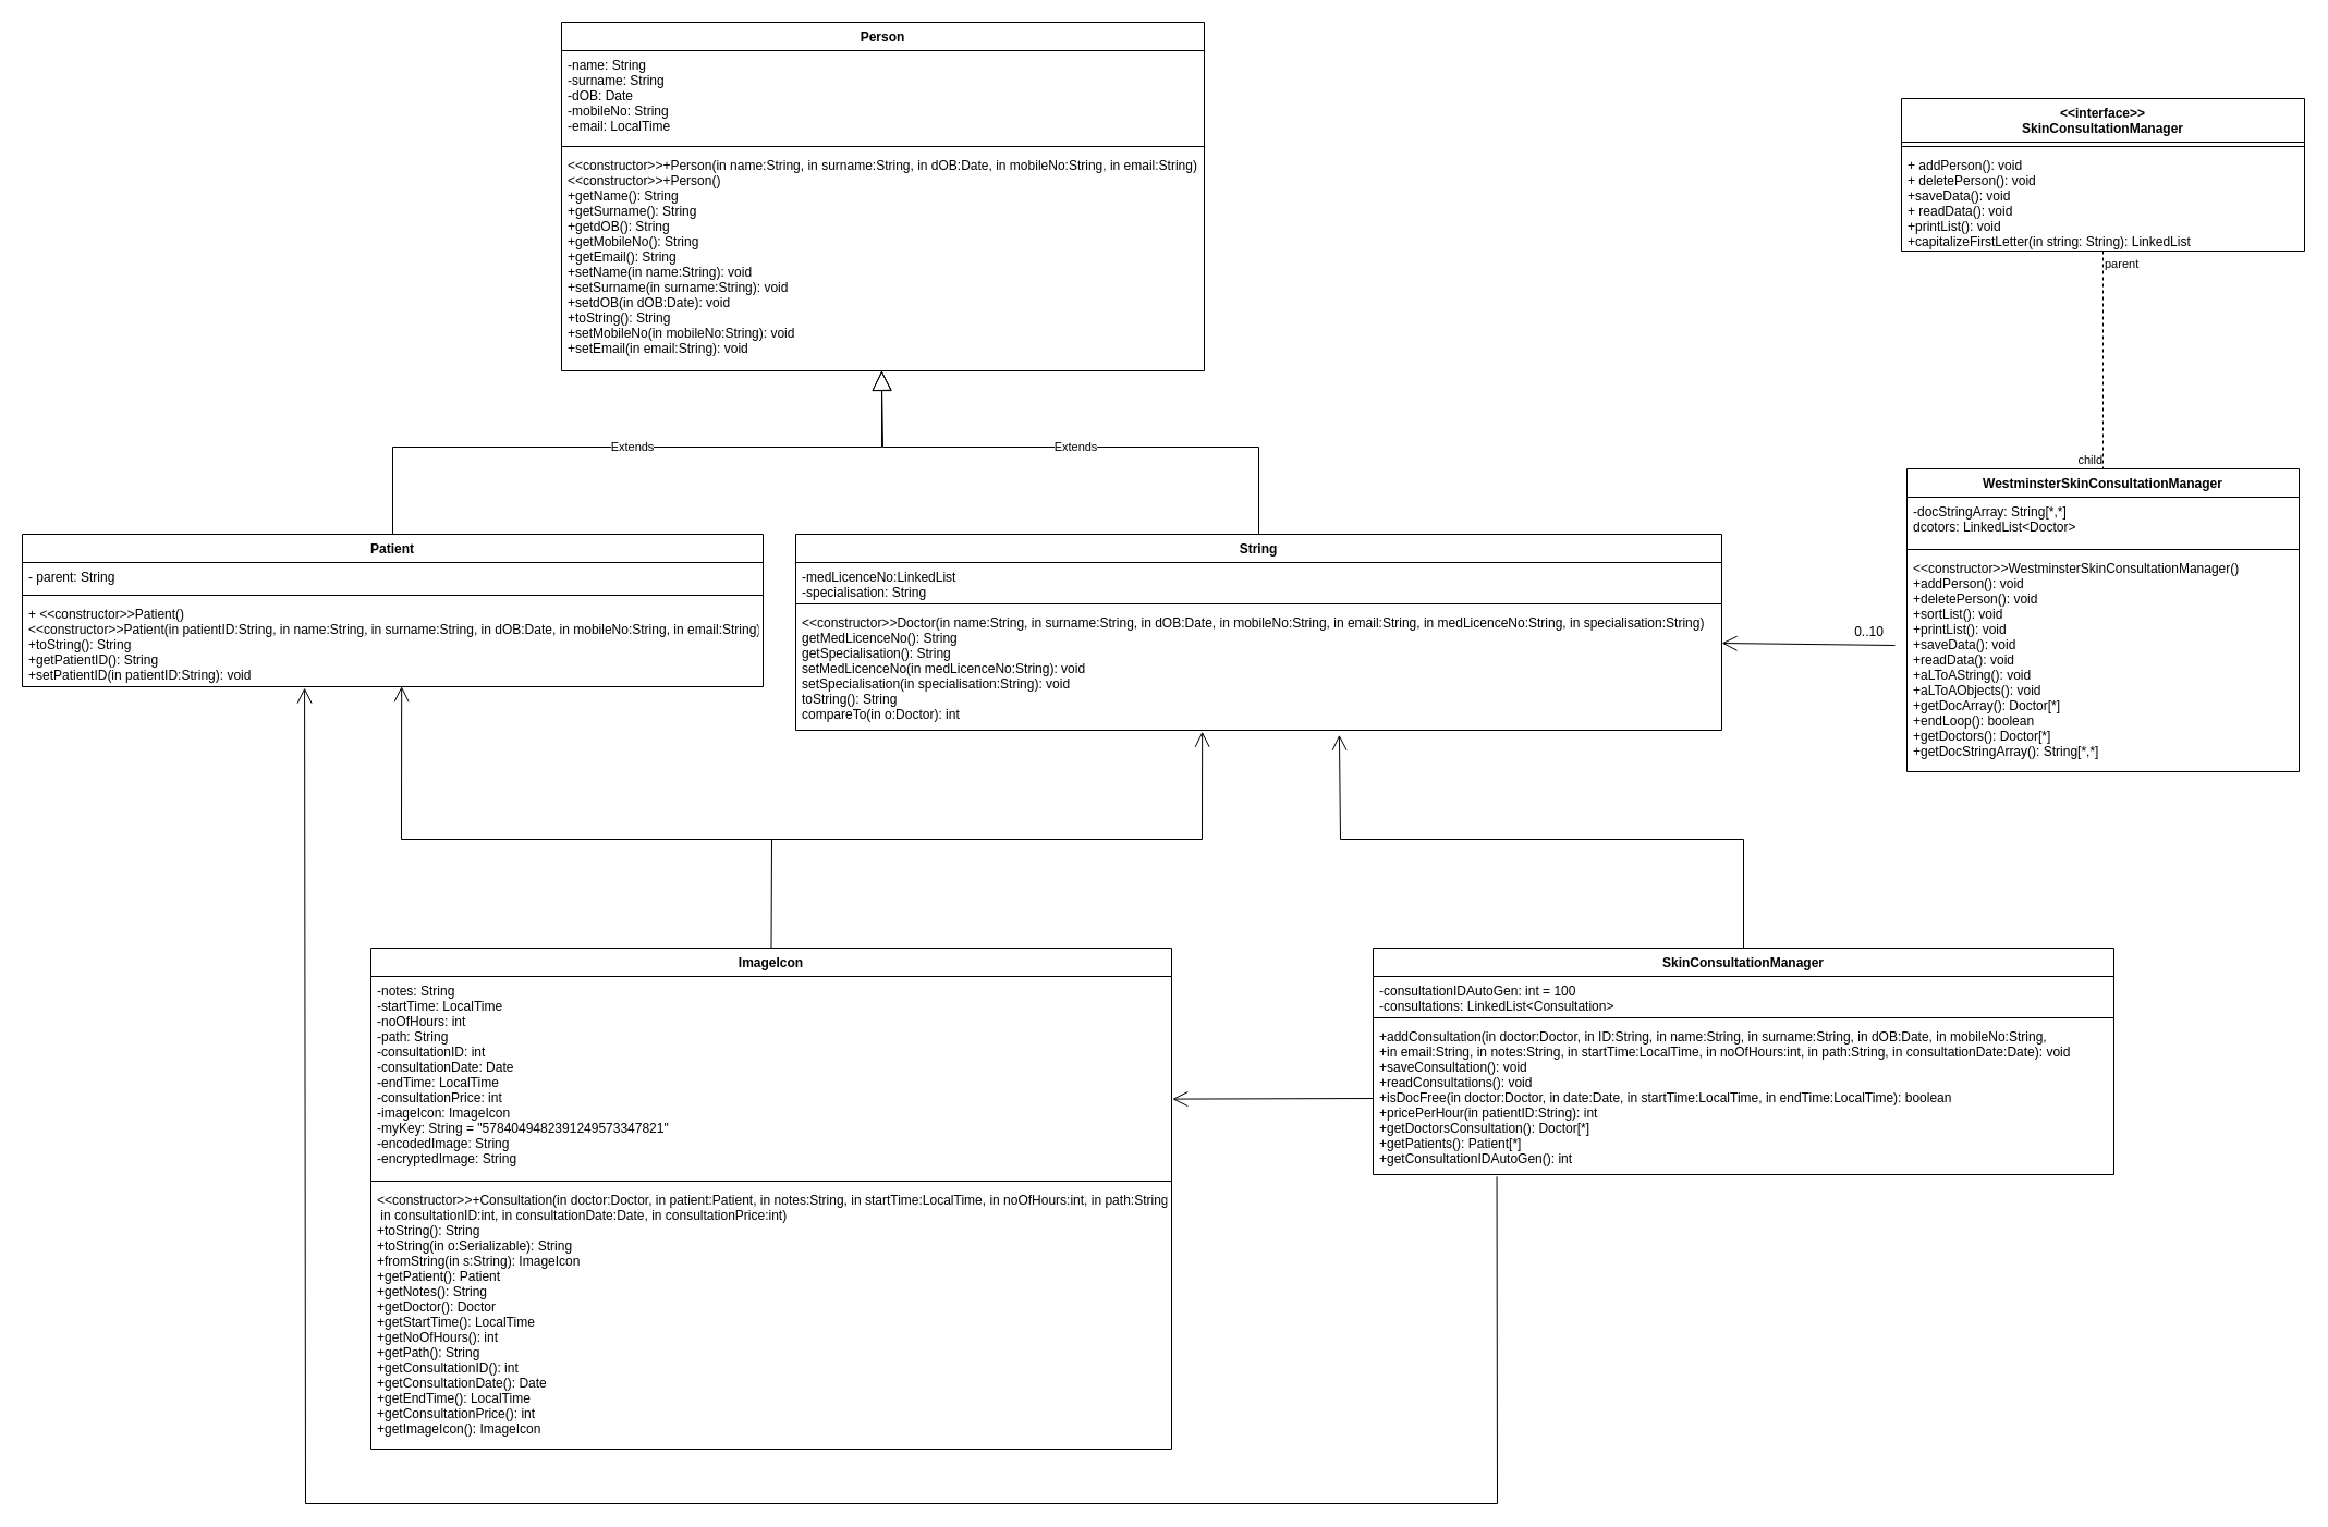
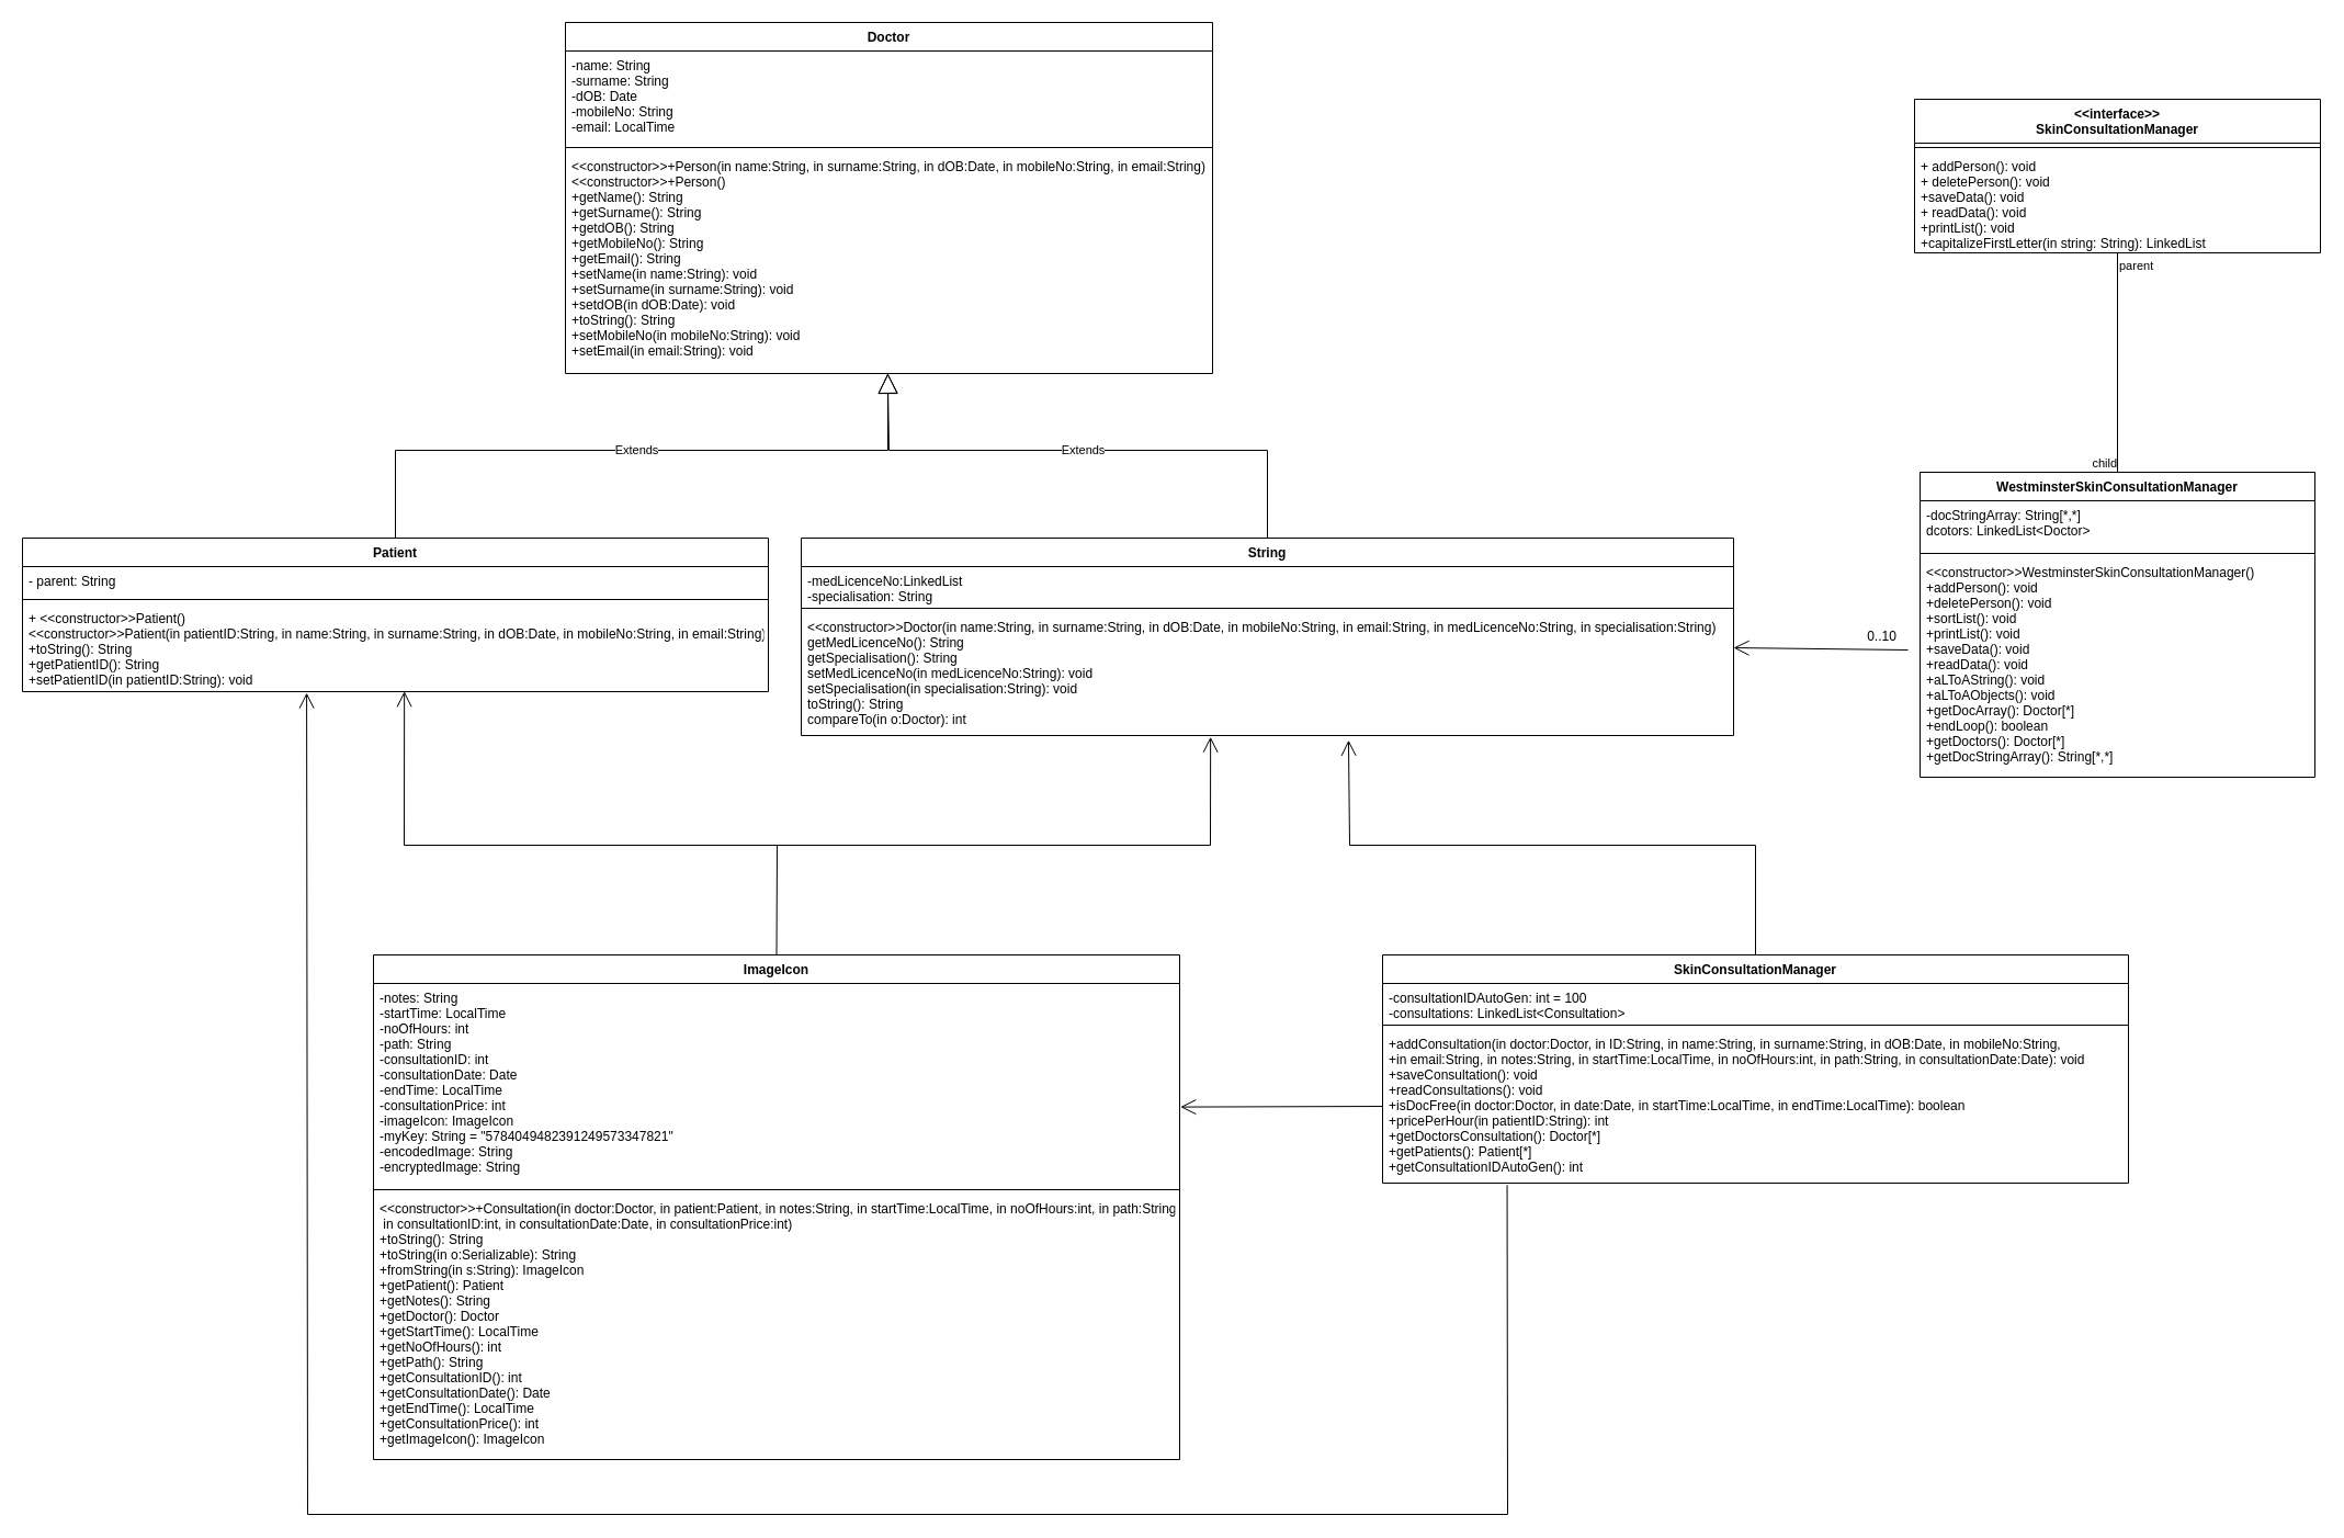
- <mxCell id="5" value="Person" style="swimlane;fontStyle=1;align=center;verticalAlign=top;childLayout=stackLayout;horizontal=1;startSize=26;horizontalStack=0;resizeParent=1;resizeParentMax=0;resizeLast=0;collapsible=1;marginBottom=0;" parent="1" vertex="1"><mxGeometry x="515" y="20" width="590" height="320" as="geometry" /></mxCell>
+ <mxCell id="5" value="Doctor" style="swimlane;fontStyle=1;align=center;verticalAlign=top;childLayout=stackLayout;horizontal=1;startSize=26;horizontalStack=0;resizeParent=1;resizeParentMax=0;resizeLast=0;collapsible=1;marginBottom=0;" parent="1" vertex="1"><mxGeometry x="515" y="20" width="590" height="320" as="geometry" /></mxCell>
- <mxCell id="33" value="" style="endArrow=none;html=1;edgeStyle=orthogonalEdgeStyle;rounded=0;exitX=0.5;exitY=1;exitDx=0;exitDy=0;exitPerimeter=0;entryX=0.5;entryY=0;entryDx=0;entryDy=0;dashed=1;" edge="1" parent="1" source="4" target="17"><mxGeometry relative="1" as="geometry"><mxPoint x="1520" y="360" as="sourcePoint" /><mxPoint x="1680" y="360" as="targetPoint" /><Array as="points"><mxPoint x="1930" y="230" /><mxPoint x="1930" y="230" /></Array></mxGeometry></mxCell>
+ <mxCell id="33" value="" style="endArrow=none;html=1;edgeStyle=orthogonalEdgeStyle;rounded=0;exitX=0.5;exitY=1;exitDx=0;exitDy=0;exitPerimeter=0;entryX=0.5;entryY=0;entryDx=0;entryDy=0;" edge="1" parent="1" source="4" target="17"><mxGeometry relative="1" as="geometry"><mxPoint x="1520" y="360" as="sourcePoint" /><mxPoint x="1680" y="360" as="targetPoint" /><Array as="points"><mxPoint x="1930" y="230" /><mxPoint x="1930" y="230" /></Array></mxGeometry></mxCell>
